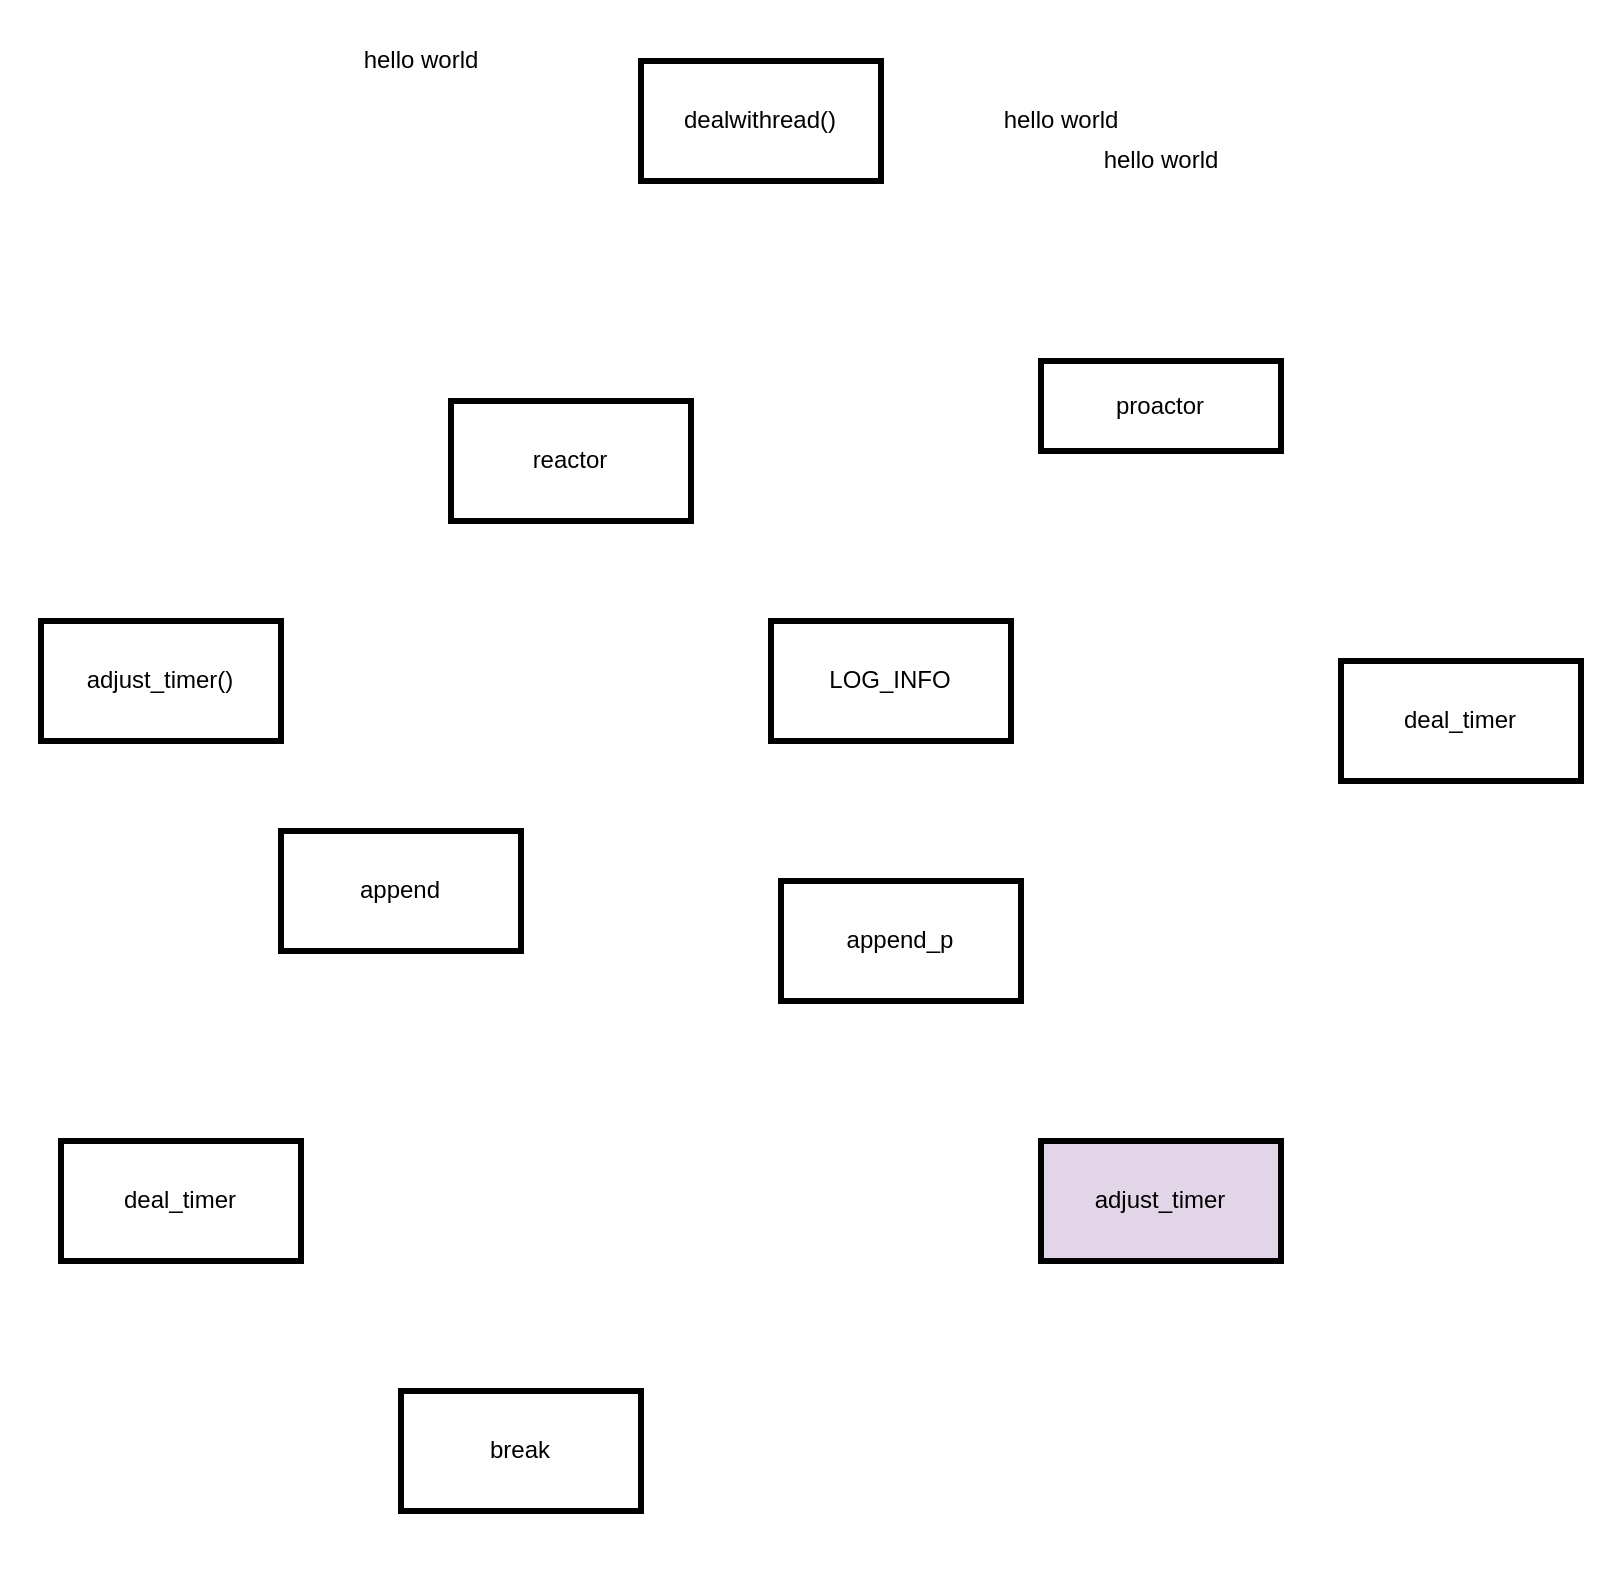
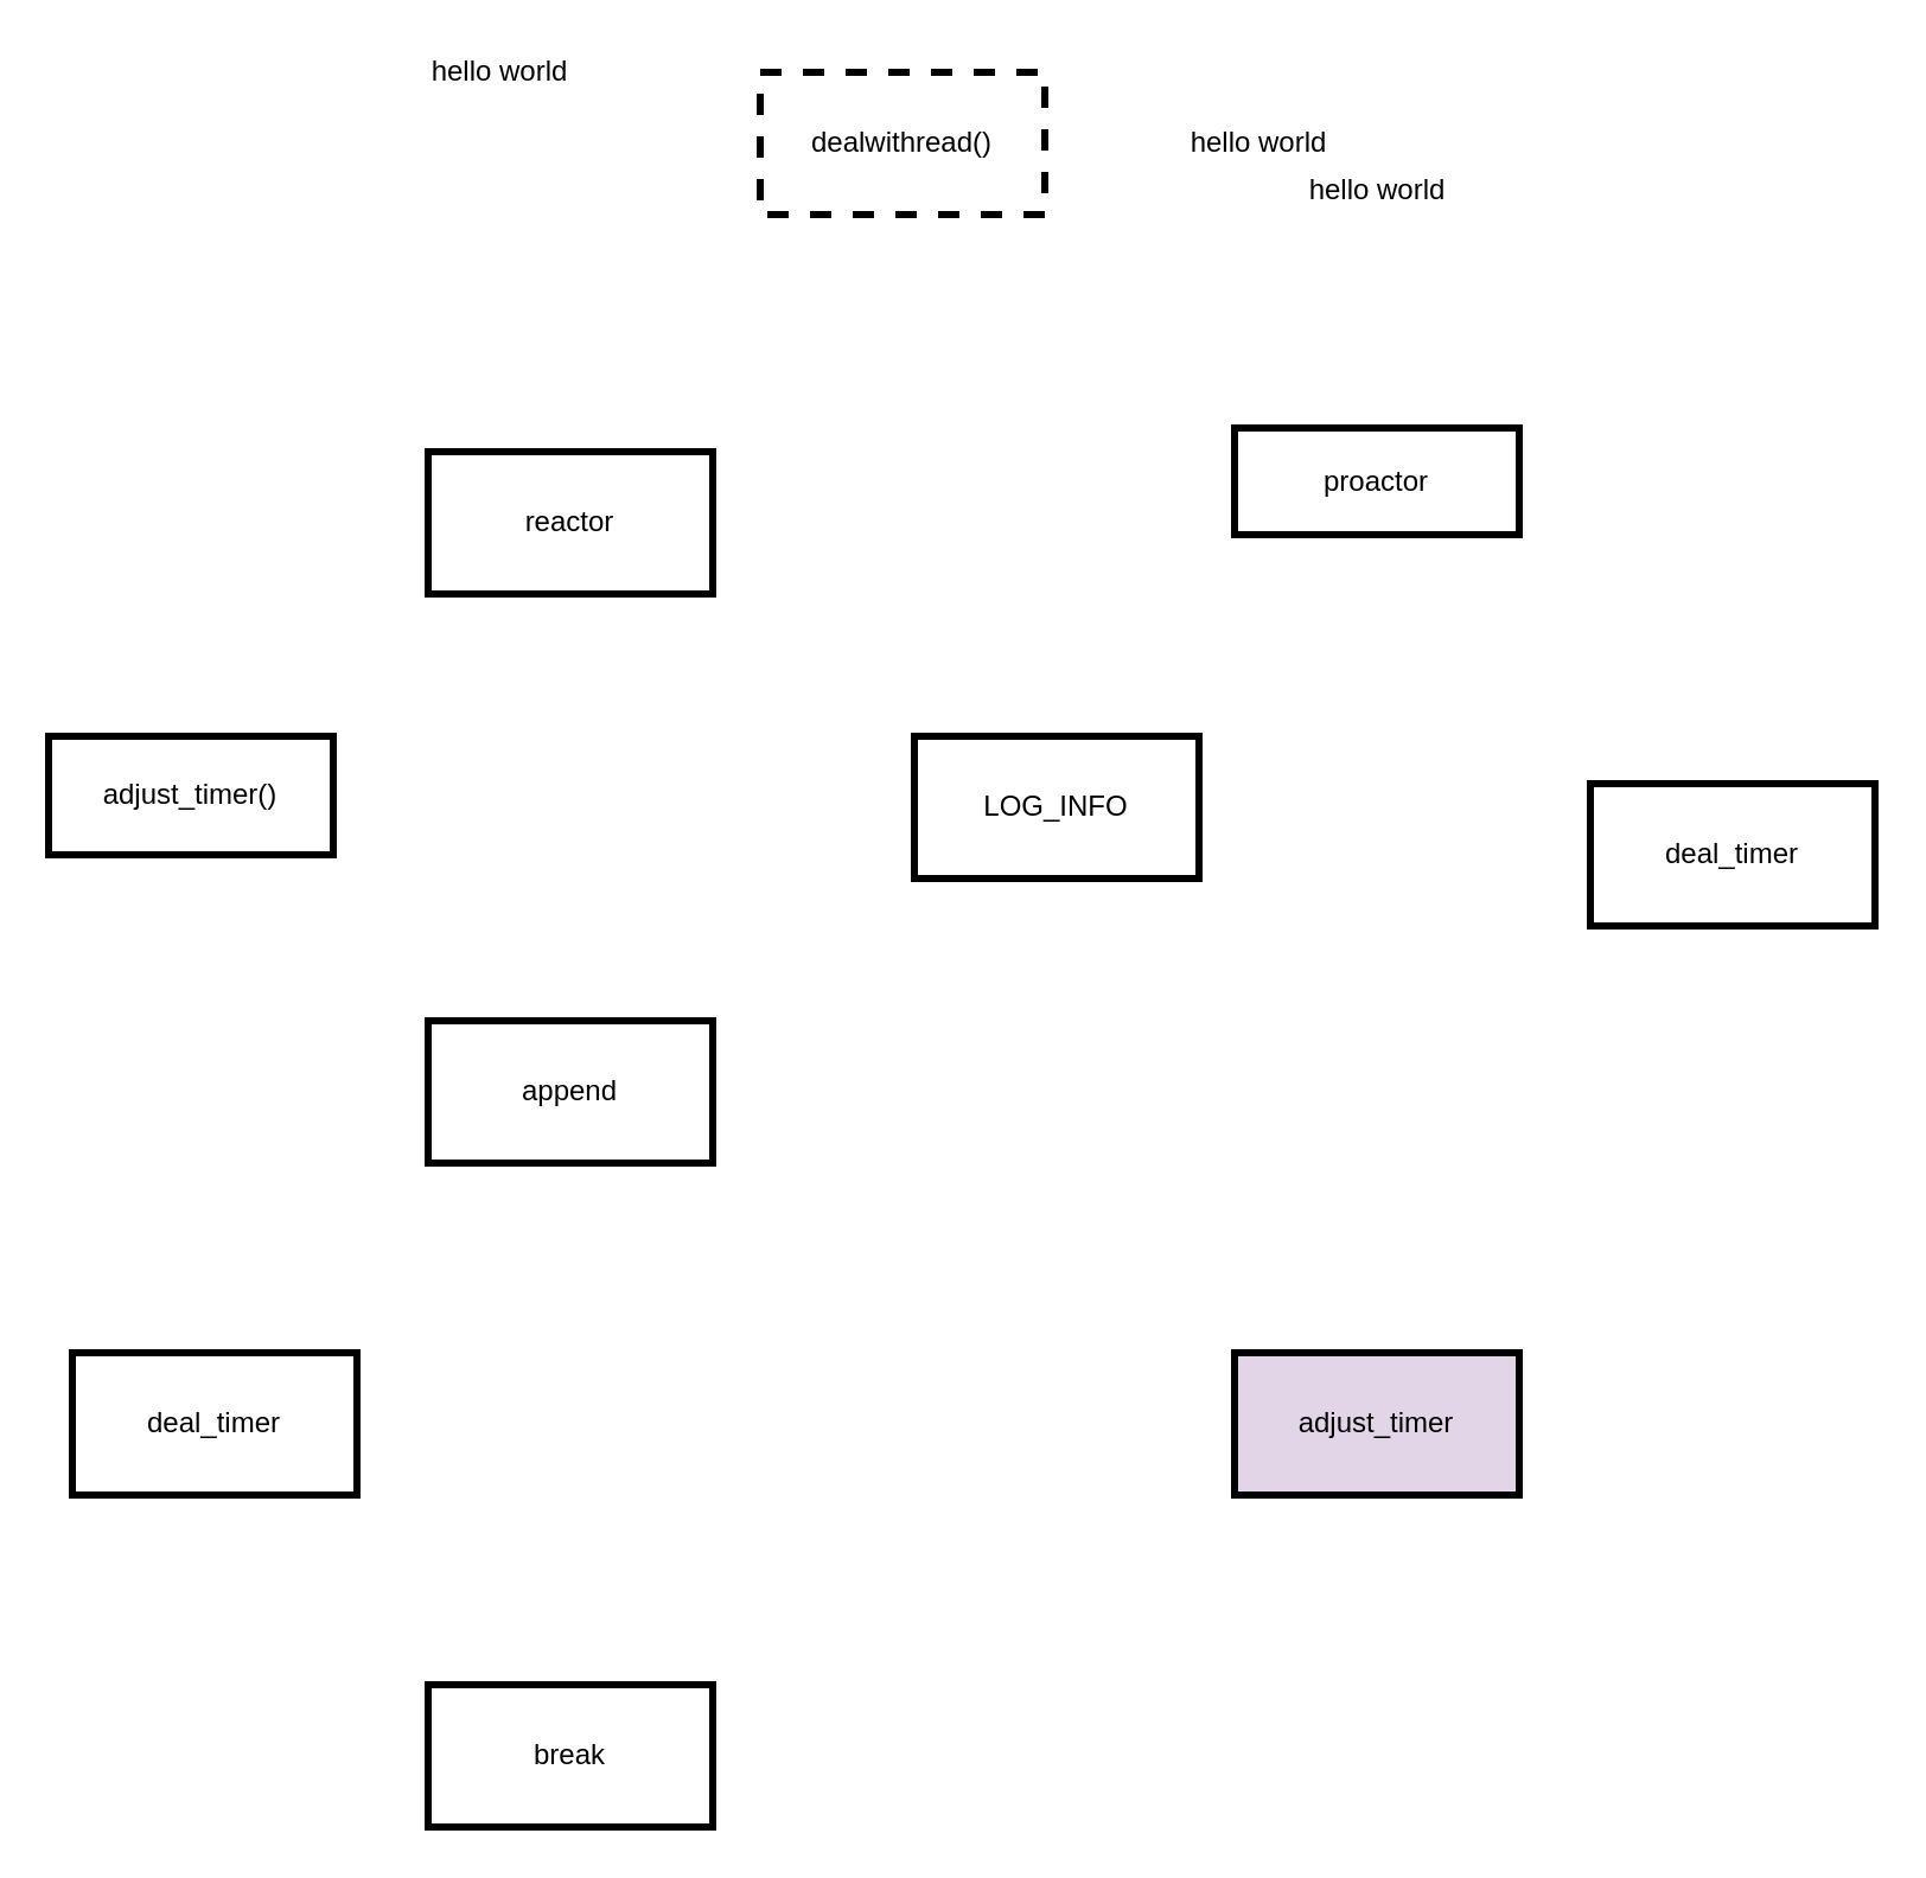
- <mxCell id="2" value="dealwithread()" style="whiteSpace=wrap;html=1;strokeColor=#000000;strokeWidth=3;" parent="1" vertex="1"><mxGeometry x="320" y="30" width="120" height="60" as="geometry" /></mxCell>
+ <mxCell id="2" value="dealwithread()" style="whiteSpace=wrap;html=1;strokeColor=#000000;strokeWidth=3;dashed=1;" parent="1" vertex="1"><mxGeometry x="320" y="30" width="120" height="60" as="geometry" /></mxCell>
- <mxCell id="6" value="reactor" style="whiteSpace=wrap;html=1;strokeColor=#000000;strokeWidth=3;" parent="1" vertex="1"><mxGeometry x="225" y="200" width="120" height="60" as="geometry" /></mxCell>
+ <mxCell id="6" value="reactor" style="whiteSpace=wrap;html=1;strokeColor=#000000;strokeWidth=3;" parent="1" vertex="1"><mxGeometry x="180" y="190" width="120" height="60" as="geometry" /></mxCell>
- <mxCell id="8" value="adjust_timer()" style="whiteSpace=wrap;html=1;strokeColor=#000000;strokeWidth=3;" parent="1" vertex="1"><mxGeometry x="20" y="310" width="120" height="60" as="geometry" /></mxCell>
+ <mxCell id="8" value="adjust_timer()" style="whiteSpace=wrap;html=1;strokeColor=#000000;strokeWidth=3;" parent="1" vertex="1"><mxGeometry x="20" y="310" width="120" height="50" as="geometry" /></mxCell>
- <mxCell id="9" value="append" style="whiteSpace=wrap;html=1;strokeColor=#000000;strokeWidth=3;" vertex="1" parent="1"><mxGeometry x="140" y="415" width="120" height="60" as="geometry" /></mxCell>
+ <mxCell id="9" value="append" style="whiteSpace=wrap;html=1;strokeColor=#000000;strokeWidth=3;" vertex="1" parent="1"><mxGeometry x="180" y="430" width="120" height="60" as="geometry" /></mxCell>
- <mxCell id="14" value="append_p" style="whiteSpace=wrap;html=1;strokeColor=#000000;strokeWidth=3;" vertex="1" parent="1"><mxGeometry x="390" y="440" width="120" height="60" as="geometry" /></mxCell>
- <mxCell id="11" value="break" style="whiteSpace=wrap;html=1;strokeColor=#000000;strokeWidth=3;" vertex="1" parent="1"><mxGeometry x="200" y="695" width="120" height="60" as="geometry" /></mxCell>
+ <mxCell id="11" value="break" style="whiteSpace=wrap;html=1;strokeColor=#000000;strokeWidth=3;" vertex="1" parent="1"><mxGeometry x="180" y="710" width="120" height="60" as="geometry" /></mxCell>
